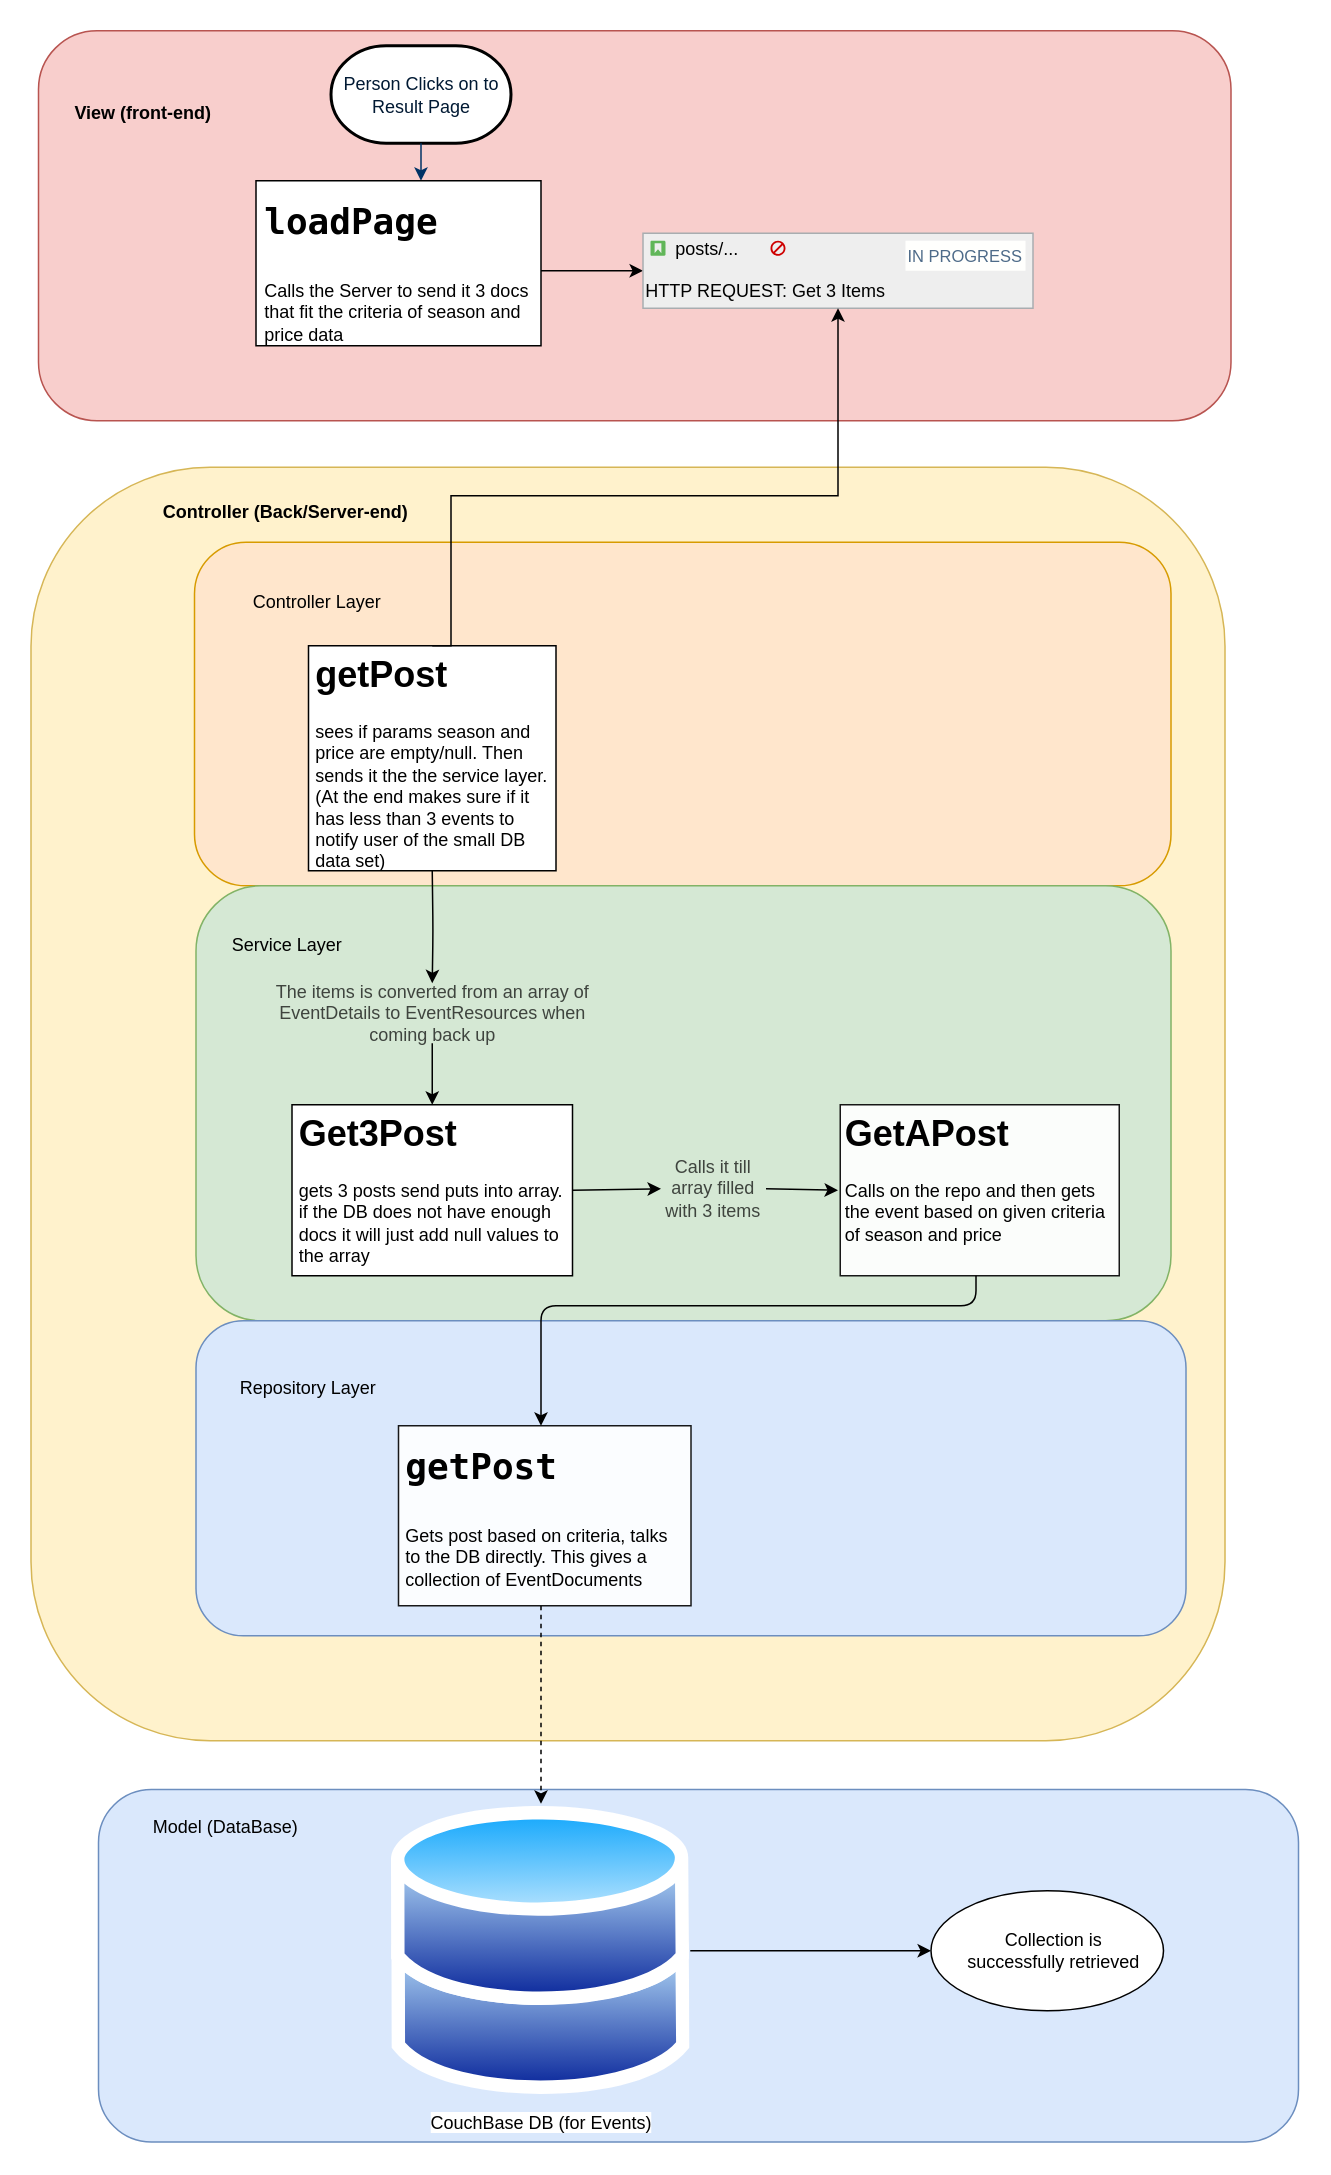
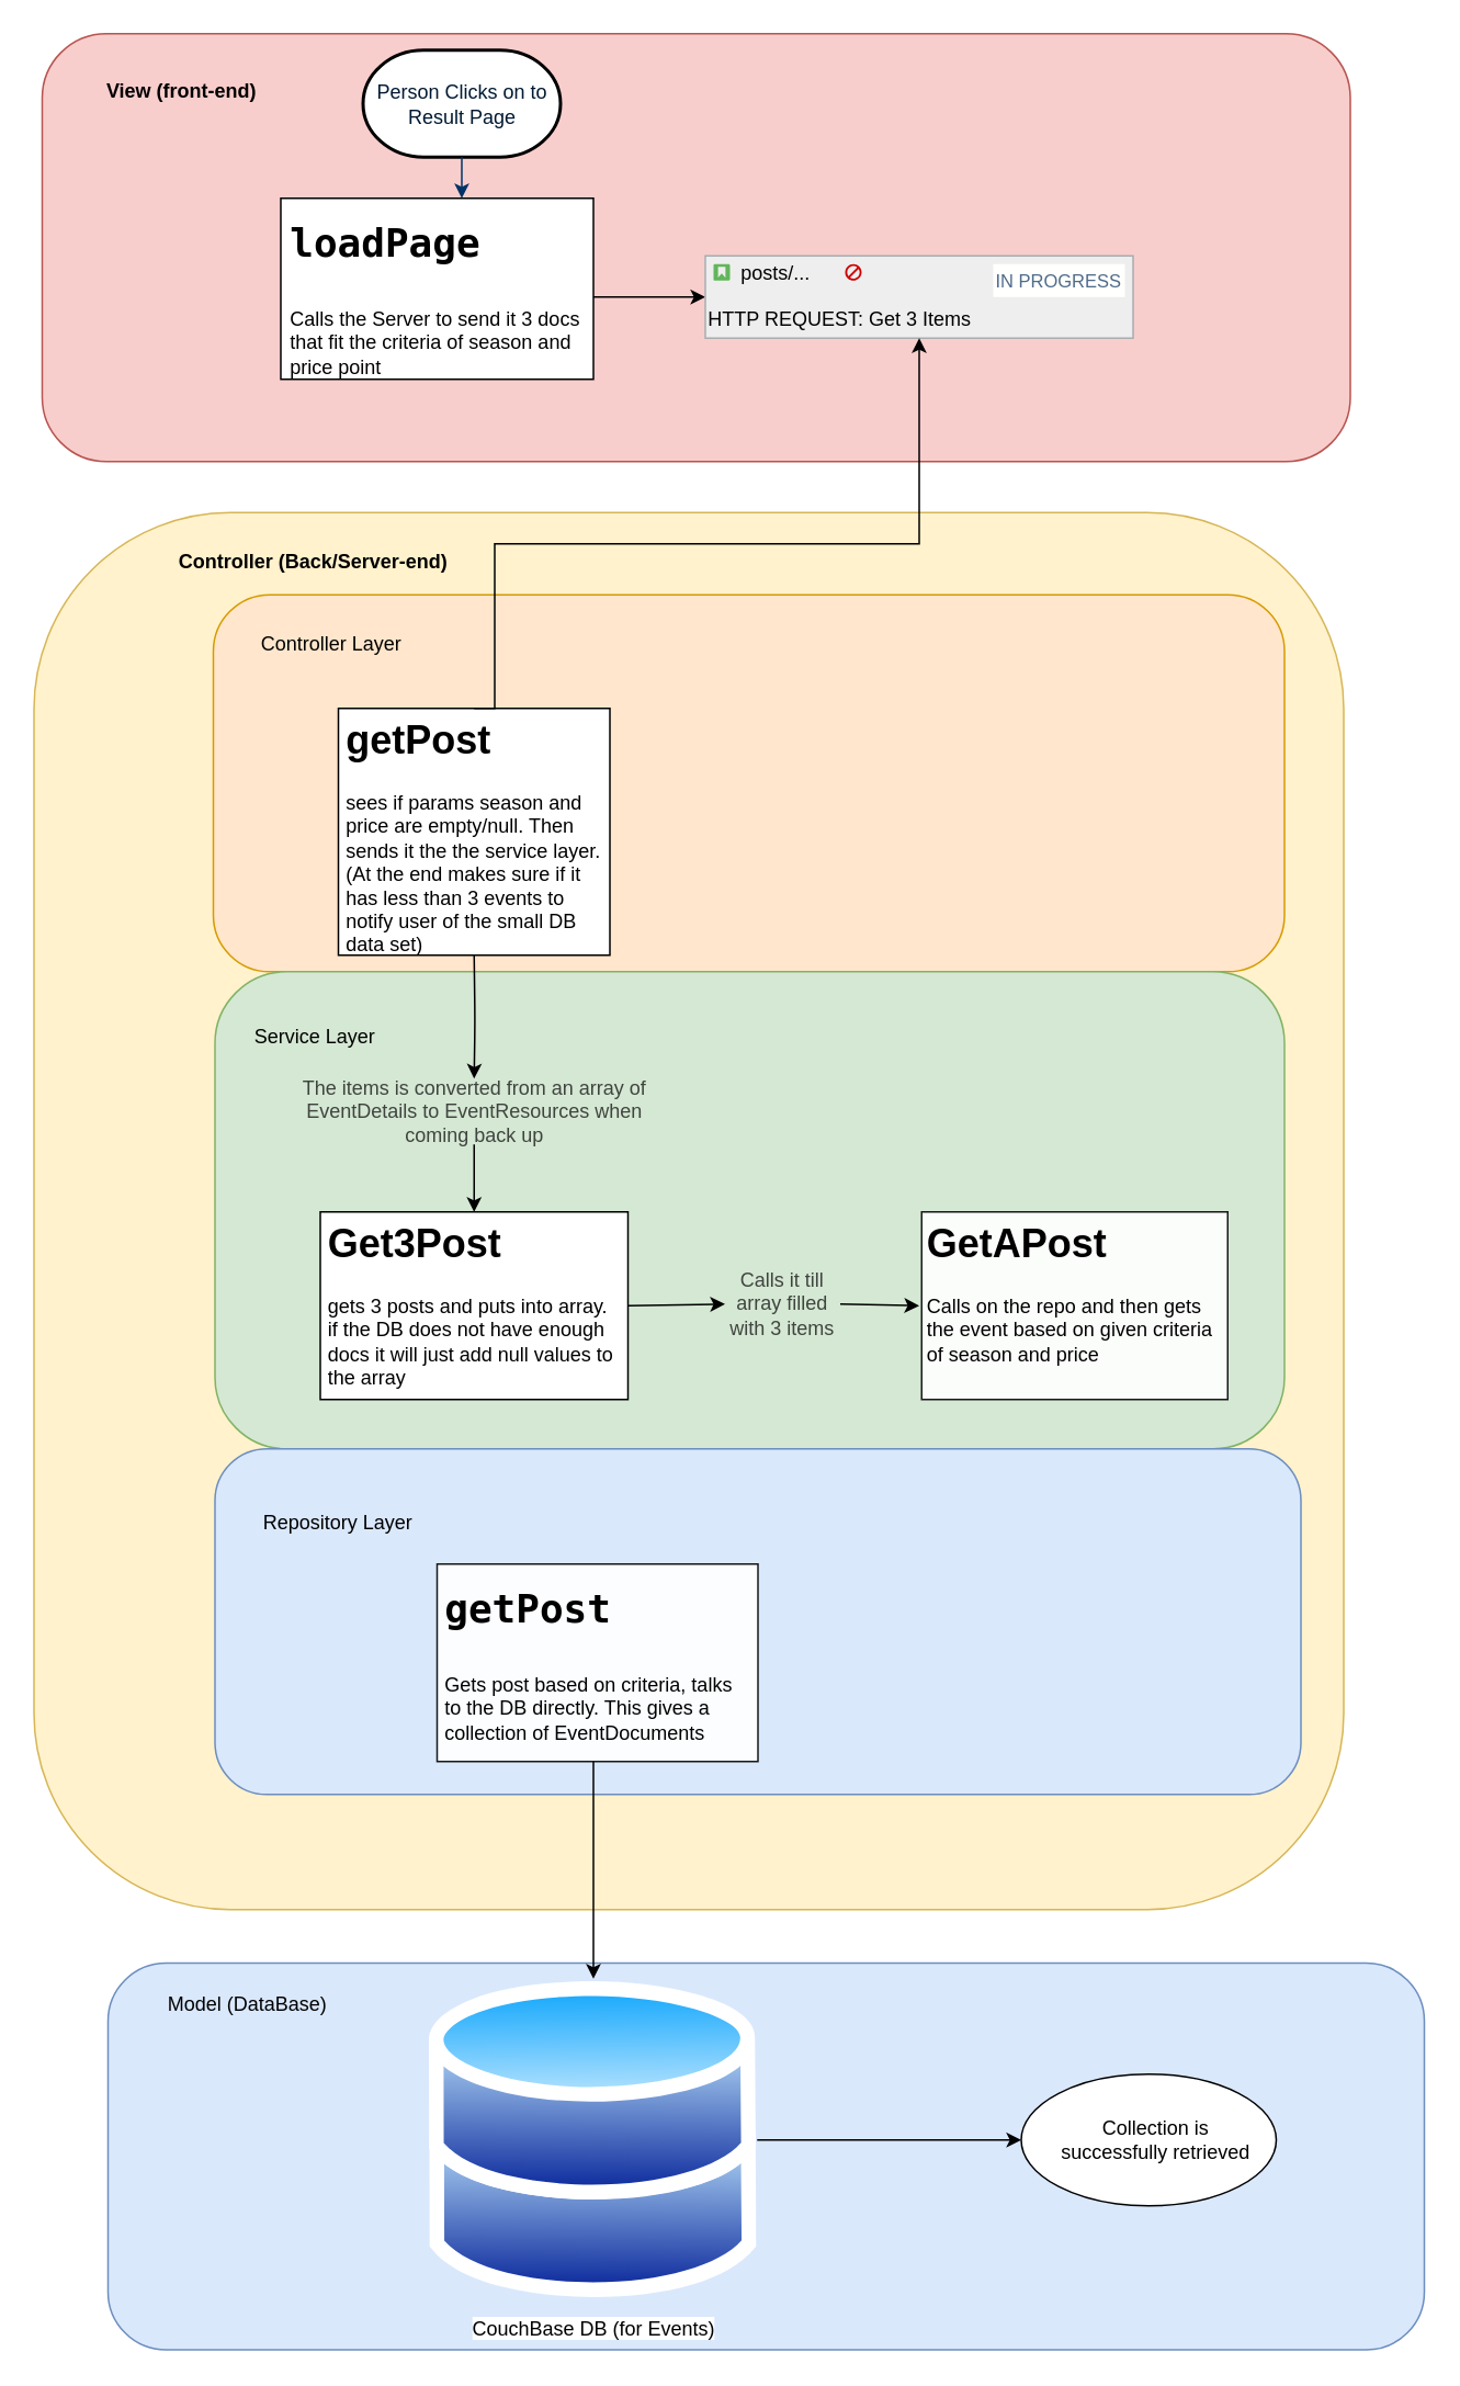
- <mxCell id="6" value="&lt;b&gt;View (front-end)&lt;/b&gt;" style="text;html=1;strokeColor=none;fillColor=none;align=center;verticalAlign=middle;whiteSpace=wrap;rounded=0;" parent="1" vertex="1"><mxGeometry x="40" y="65" width="110" height="20" as="geometry" /></mxCell>
+ <mxCell id="6" value="&lt;b&gt;View (front-end)&lt;/b&gt;" style="text;html=1;strokeColor=none;fillColor=none;align=center;verticalAlign=middle;whiteSpace=wrap;rounded=0;" parent="1" vertex="1"><mxGeometry x="55" y="45" width="110" height="20" as="geometry" /></mxCell>
- <mxCell id="23" value="&lt;h1&gt;&lt;pre&gt;&lt;span&gt;loadPage&lt;/span&gt;&lt;/pre&gt;&lt;/h1&gt;&lt;p&gt;Calls the Server to send it 3 docs that fit the criteria of season and price data&lt;/p&gt;" style="text;html=1;strokeColor=none;fillColor=none;spacing=5;spacingTop=-20;whiteSpace=wrap;overflow=hidden;rounded=0;" vertex="1" parent="1"><mxGeometry x="171" y="120" width="189" height="120" as="geometry" /></mxCell>
+ <mxCell id="23" value="&lt;h1&gt;&lt;pre&gt;&lt;span&gt;loadPage&lt;/span&gt;&lt;/pre&gt;&lt;/h1&gt;&lt;p&gt;Calls the Server to send it 3 docs that fit the criteria of season and price point&lt;/p&gt;" style="text;html=1;strokeColor=none;fillColor=none;spacing=5;spacingTop=-20;whiteSpace=wrap;overflow=hidden;rounded=0;" vertex="1" parent="1"><mxGeometry x="171" y="120" width="189" height="120" as="geometry" /></mxCell>
- <mxCell id="9" value="Controller Layer" style="text;html=1;strokeColor=none;fillColor=none;align=center;verticalAlign=middle;whiteSpace=wrap;rounded=0;" parent="1" vertex="1"><mxGeometry x="156" y="391" width="110" height="20" as="geometry" /></mxCell>
+ <mxCell id="9" value="Controller Layer" style="text;html=1;strokeColor=none;fillColor=none;align=center;verticalAlign=middle;whiteSpace=wrap;rounded=0;" parent="1" vertex="1"><mxGeometry x="146" y="381" width="110" height="20" as="geometry" /></mxCell>
- <mxCell id="31" value="&lt;h1&gt;Get3Post&lt;/h1&gt;&lt;p&gt;gets 3 posts send puts into array. if the DB does not have enough docs it will just add null values to the array&lt;/p&gt;" style="text;html=1;strokeColor=none;fillColor=none;spacing=5;spacingTop=-20;whiteSpace=wrap;overflow=hidden;rounded=0;" vertex="1" parent="1"><mxGeometry x="194" y="736" width="187" height="114" as="geometry" /></mxCell>
+ <mxCell id="31" value="&lt;h1&gt;Get3Post&lt;/h1&gt;&lt;p&gt;gets 3 posts and puts into array. if the DB does not have enough docs it will just add null values to the array&lt;/p&gt;" style="text;html=1;strokeColor=none;fillColor=none;spacing=5;spacingTop=-20;whiteSpace=wrap;overflow=hidden;rounded=0;" vertex="1" parent="1"><mxGeometry x="194" y="736" width="187" height="114" as="geometry" /></mxCell>
- <mxCell id="41" value="" style="endArrow=classic;html=1;exitX=0.5;exitY=1;exitDx=0;exitDy=0;entryX=0.5;entryY=0;entryDx=0;entryDy=0;" edge="1" parent="1" source="35" target="40"><mxGeometry width="50" height="50" relative="1" as="geometry"><mxPoint x="470" y="940" as="sourcePoint" /><mxPoint x="520" y="890" as="targetPoint" /><Array as="points"><mxPoint x="650" y="870" /><mxPoint x="360" y="870" /></Array></mxGeometry></mxCell>
- <mxCell id="16" value="" style="endArrow=classic;html=1;entryX=0.5;entryY=0;entryDx=0;entryDy=0;exitX=0.5;exitY=1;exitDx=0;exitDy=0;dashed=1;" parent="1" source="40" target="15" edge="1"><mxGeometry width="50" height="50" relative="1" as="geometry"><mxPoint x="314.862" y="1200.966" as="sourcePoint" /><mxPoint x="340" y="1241" as="targetPoint" /></mxGeometry></mxCell>
+ <mxCell id="16" value="" style="endArrow=classic;html=1;entryX=0.5;entryY=0;entryDx=0;entryDy=0;exitX=0.5;exitY=1;exitDx=0;exitDy=0;" parent="1" source="40" target="15" edge="1"><mxGeometry width="50" height="50" relative="1" as="geometry"><mxPoint x="314.862" y="1200.966" as="sourcePoint" /><mxPoint x="340" y="1241" as="targetPoint" /></mxGeometry></mxCell>
